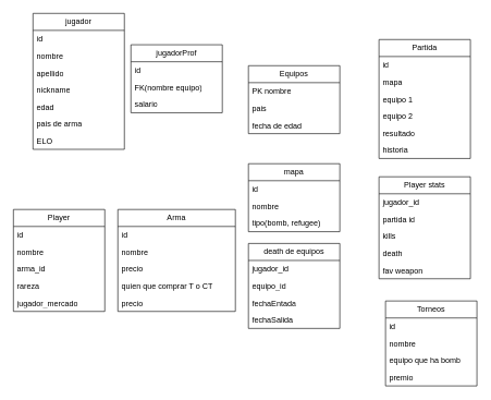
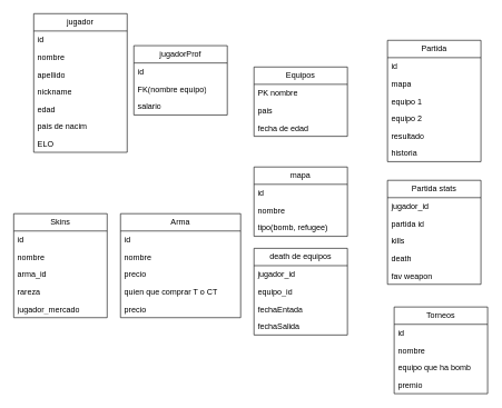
- <mxCell id="8" value="pais de arma" style="text;strokeColor=none;fillColor=none;align=left;verticalAlign=top;spacingLeft=4;spacingRight=4;overflow=hidden;rotatable=0;points=[[0,0.5],[1,0.5]];portConstraint=eastwest;whiteSpace=wrap;html=1;" parent="2" vertex="1"><mxGeometry y="156" width="140" height="26" as="geometry" /></mxCell>
+ <mxCell id="8" value="pais de nacim" style="text;strokeColor=none;fillColor=none;align=left;verticalAlign=top;spacingLeft=4;spacingRight=4;overflow=hidden;rotatable=0;points=[[0,0.5],[1,0.5]];portConstraint=eastwest;whiteSpace=wrap;html=1;" parent="2" vertex="1"><mxGeometry y="156" width="140" height="26" as="geometry" /></mxCell>
- <mxCell id="31" value="Player stats" style="swimlane;fontStyle=0;childLayout=stackLayout;horizontal=1;startSize=26;fillColor=none;horizontalStack=0;resizeParent=1;resizeParentMax=0;resizeLast=0;collapsible=1;marginBottom=0;whiteSpace=wrap;html=1;" parent="1" vertex="1"><mxGeometry x="580" y="270" width="140" height="156" as="geometry" /></mxCell>
+ <mxCell id="31" value="Partida stats" style="swimlane;fontStyle=0;childLayout=stackLayout;horizontal=1;startSize=26;fillColor=none;horizontalStack=0;resizeParent=1;resizeParentMax=0;resizeLast=0;collapsible=1;marginBottom=0;whiteSpace=wrap;html=1;" parent="1" vertex="1"><mxGeometry x="580" y="270" width="140" height="156" as="geometry" /></mxCell>
- <mxCell id="51" value="Player" style="swimlane;fontStyle=0;childLayout=stackLayout;horizontal=1;startSize=26;fillColor=none;horizontalStack=0;resizeParent=1;resizeParentMax=0;resizeLast=0;collapsible=1;marginBottom=0;whiteSpace=wrap;html=1;" parent="1" vertex="1"><mxGeometry x="20" y="320" width="140" height="156" as="geometry" /></mxCell>
+ <mxCell id="51" value="Skins" style="swimlane;fontStyle=0;childLayout=stackLayout;horizontal=1;startSize=26;fillColor=none;horizontalStack=0;resizeParent=1;resizeParentMax=0;resizeLast=0;collapsible=1;marginBottom=0;whiteSpace=wrap;html=1;" parent="1" vertex="1"><mxGeometry x="20" y="320" width="140" height="156" as="geometry" /></mxCell>
